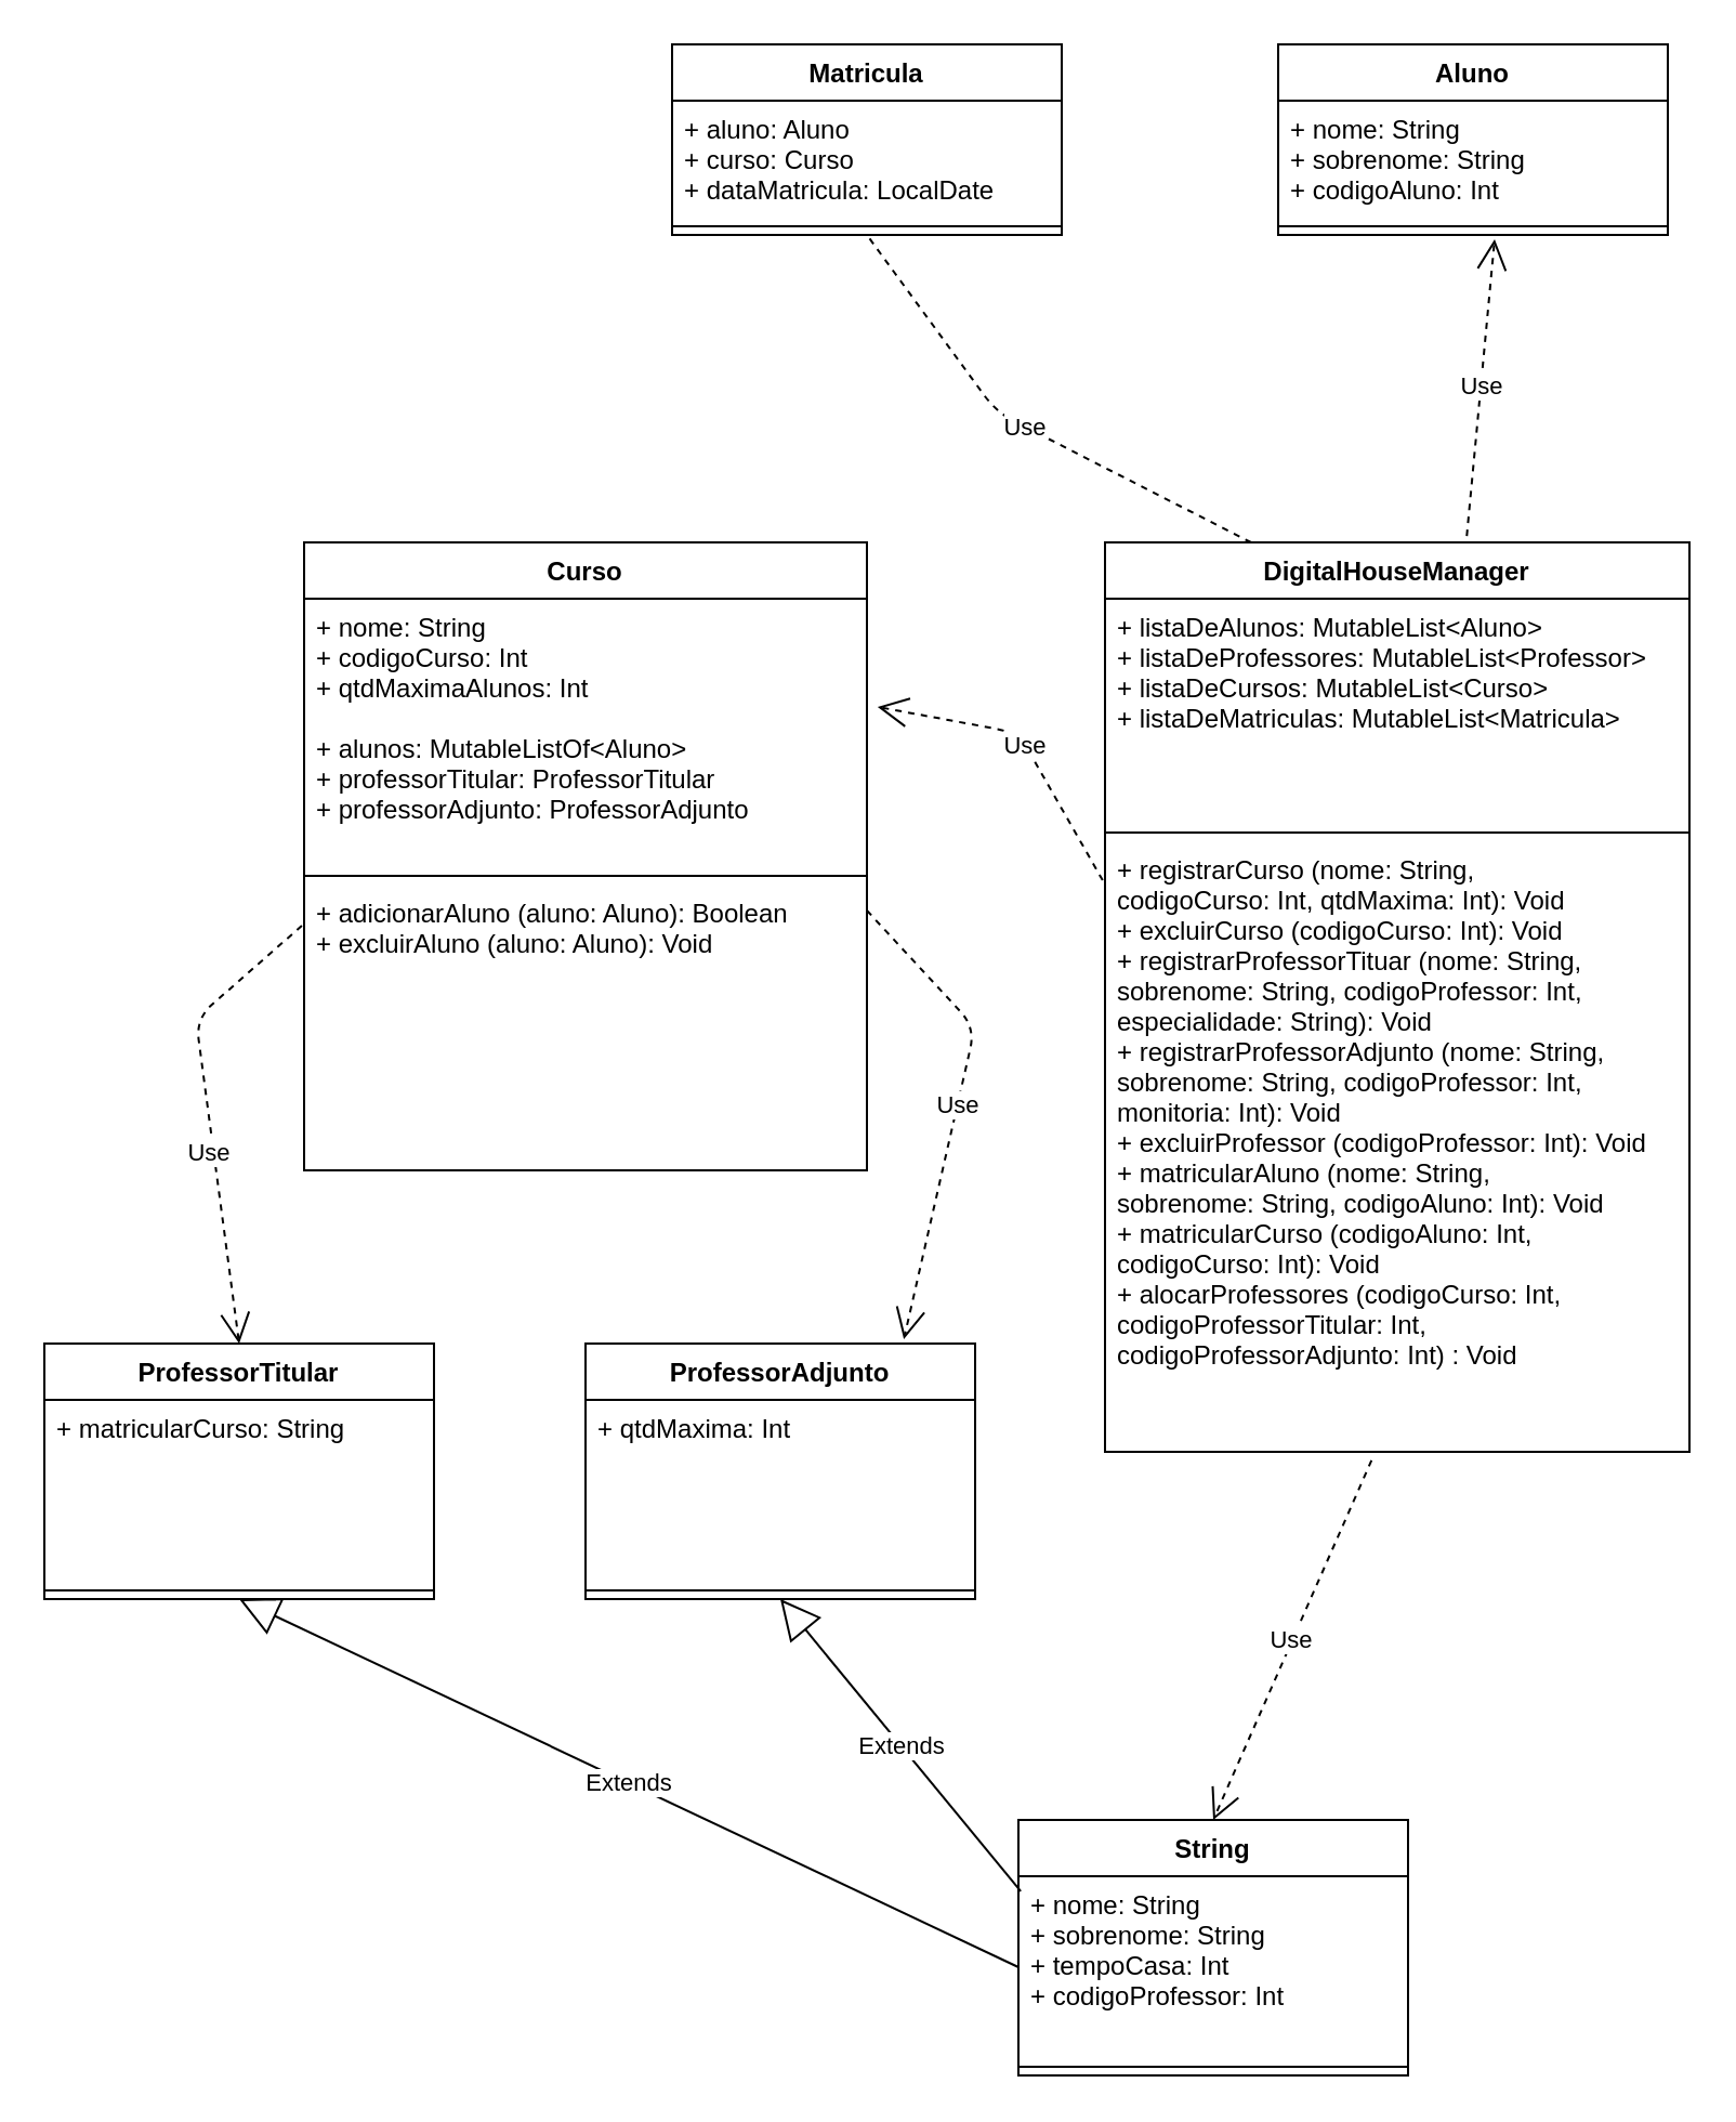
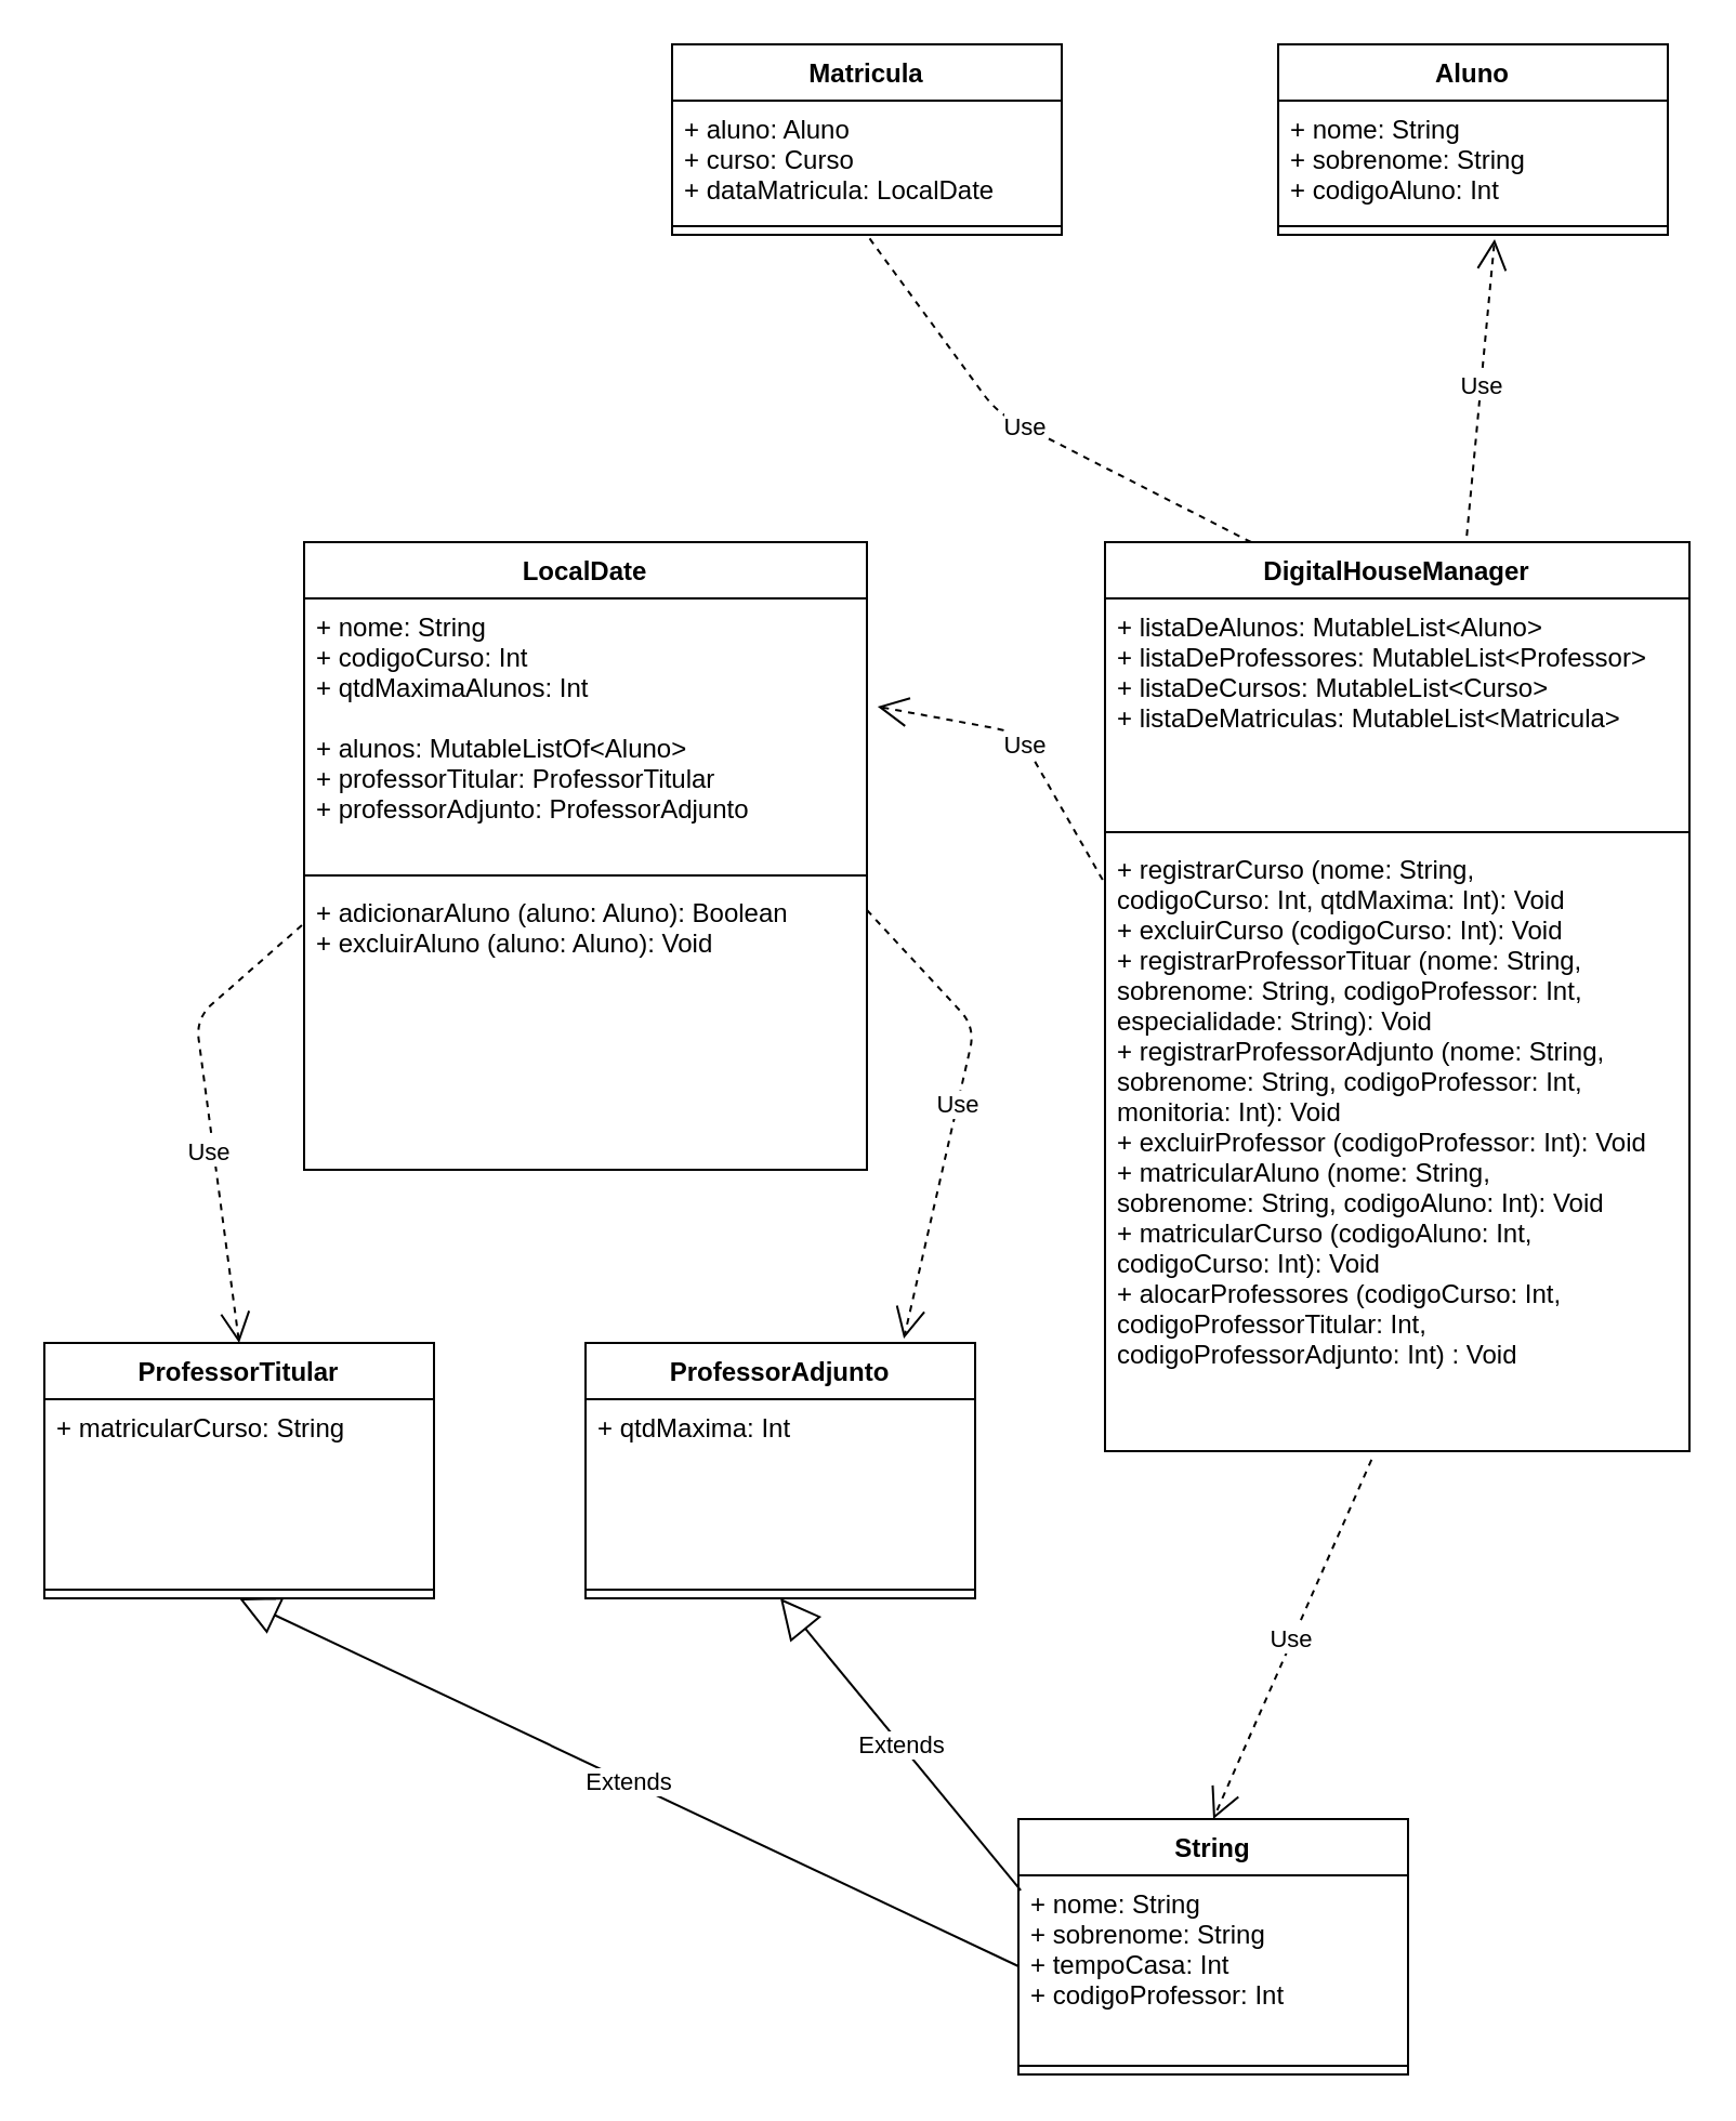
- <mxCell id="2" value="Curso" style="swimlane;fontStyle=1;align=center;verticalAlign=top;childLayout=stackLayout;horizontal=1;startSize=26;horizontalStack=0;resizeParent=1;resizeParentMax=0;resizeLast=0;collapsible=1;marginBottom=0;" parent="1" vertex="1"><mxGeometry x="140" y="250" width="260" height="290" as="geometry" /></mxCell>
+ <mxCell id="2" value="LocalDate" style="swimlane;fontStyle=1;align=center;verticalAlign=top;childLayout=stackLayout;horizontal=1;startSize=26;horizontalStack=0;resizeParent=1;resizeParentMax=0;resizeLast=0;collapsible=1;marginBottom=0;" parent="1" vertex="1"><mxGeometry x="140" y="250" width="260" height="290" as="geometry" /></mxCell>
